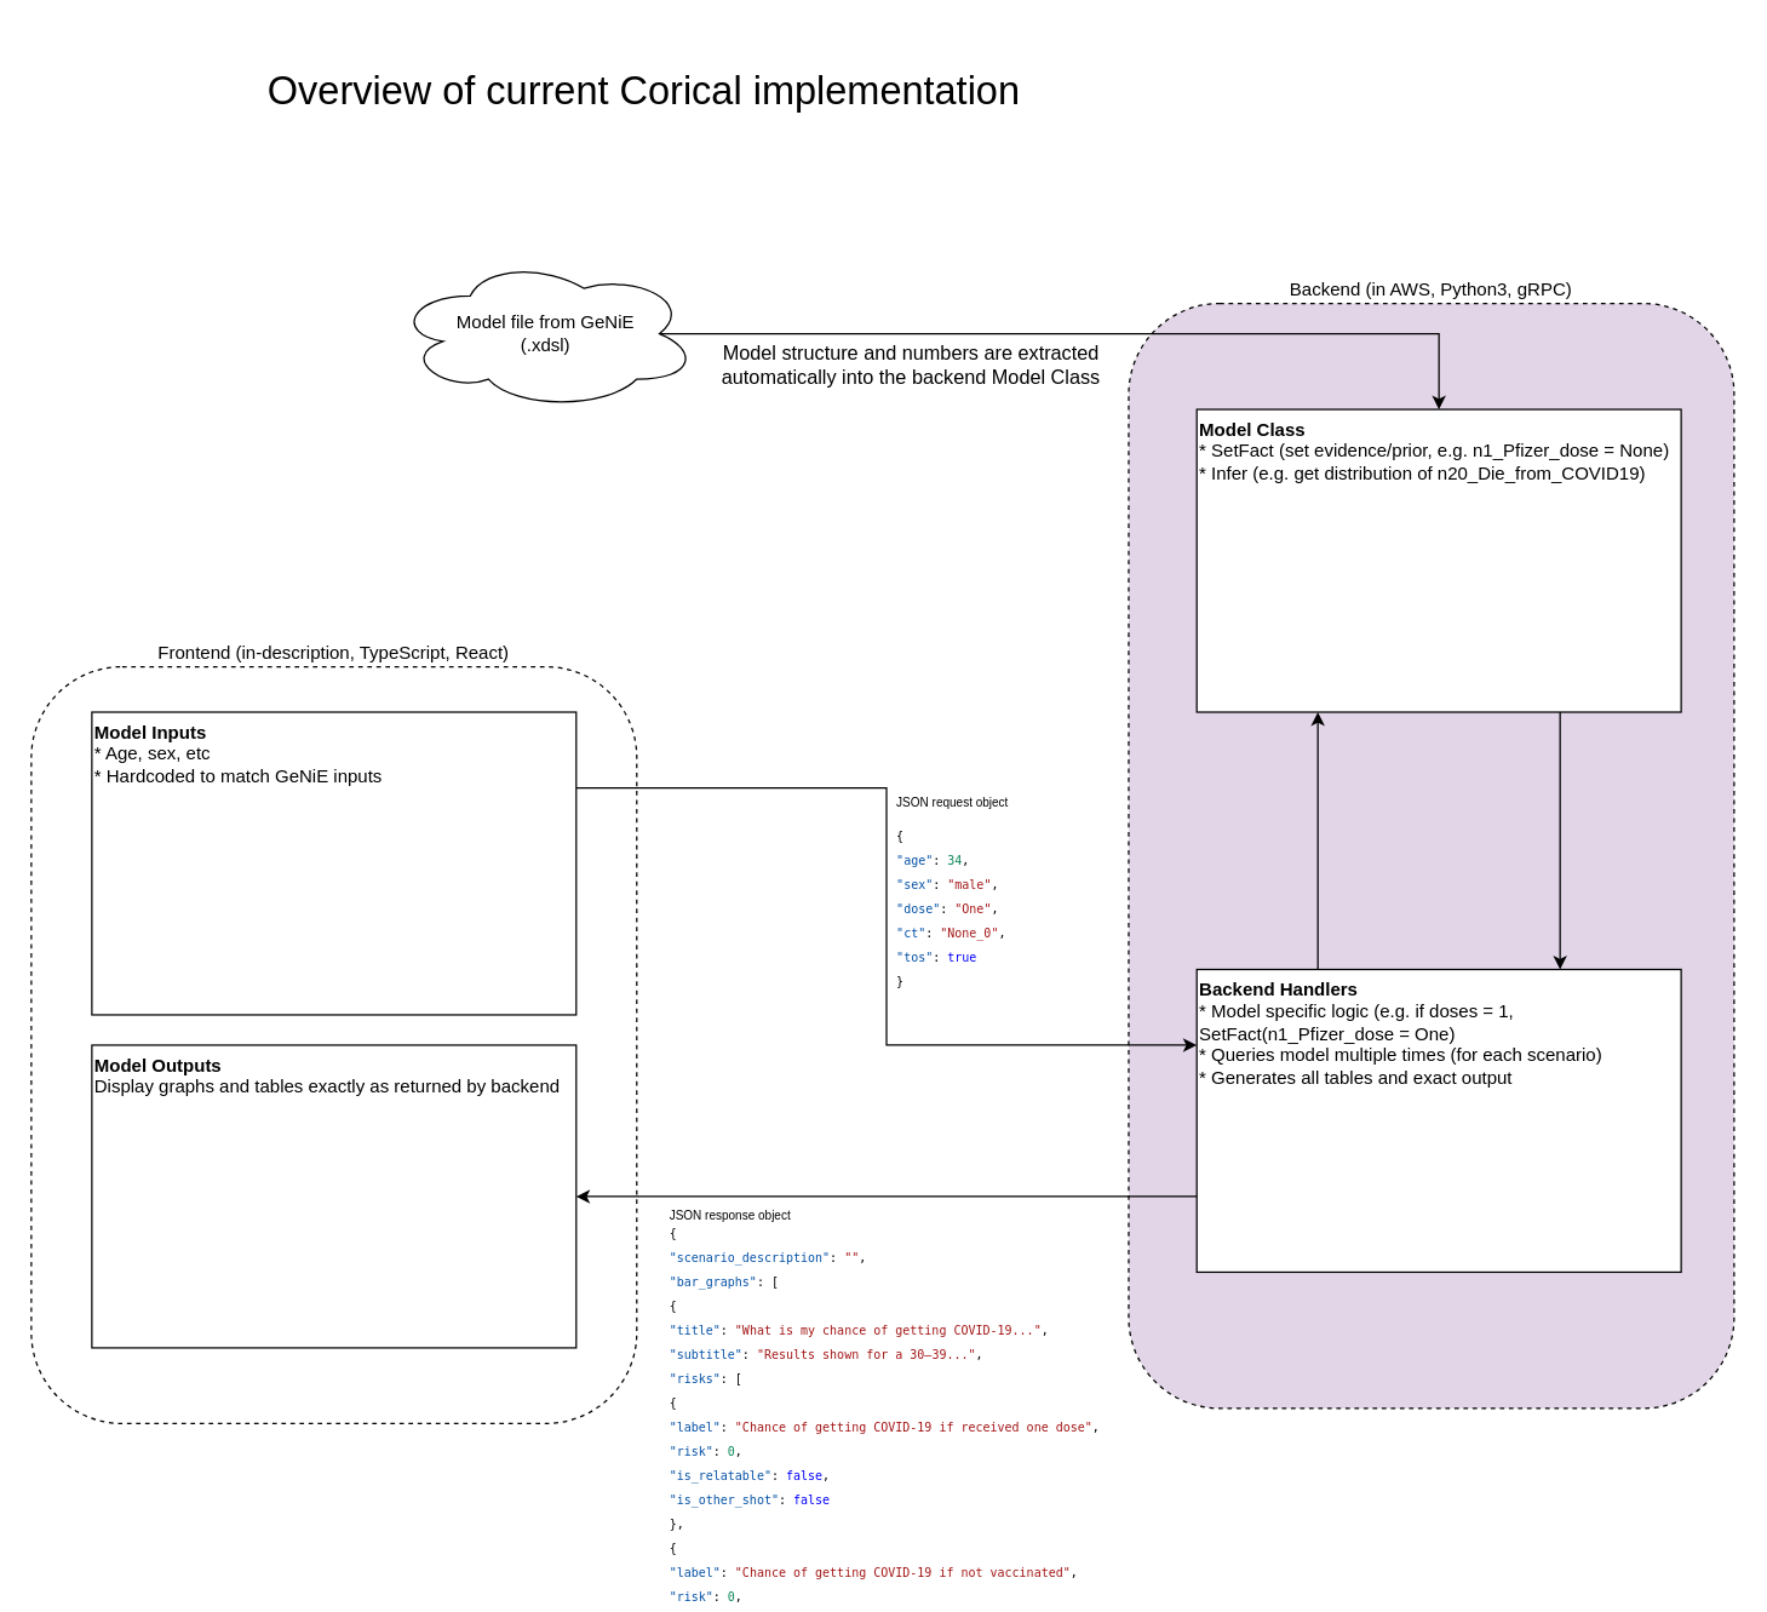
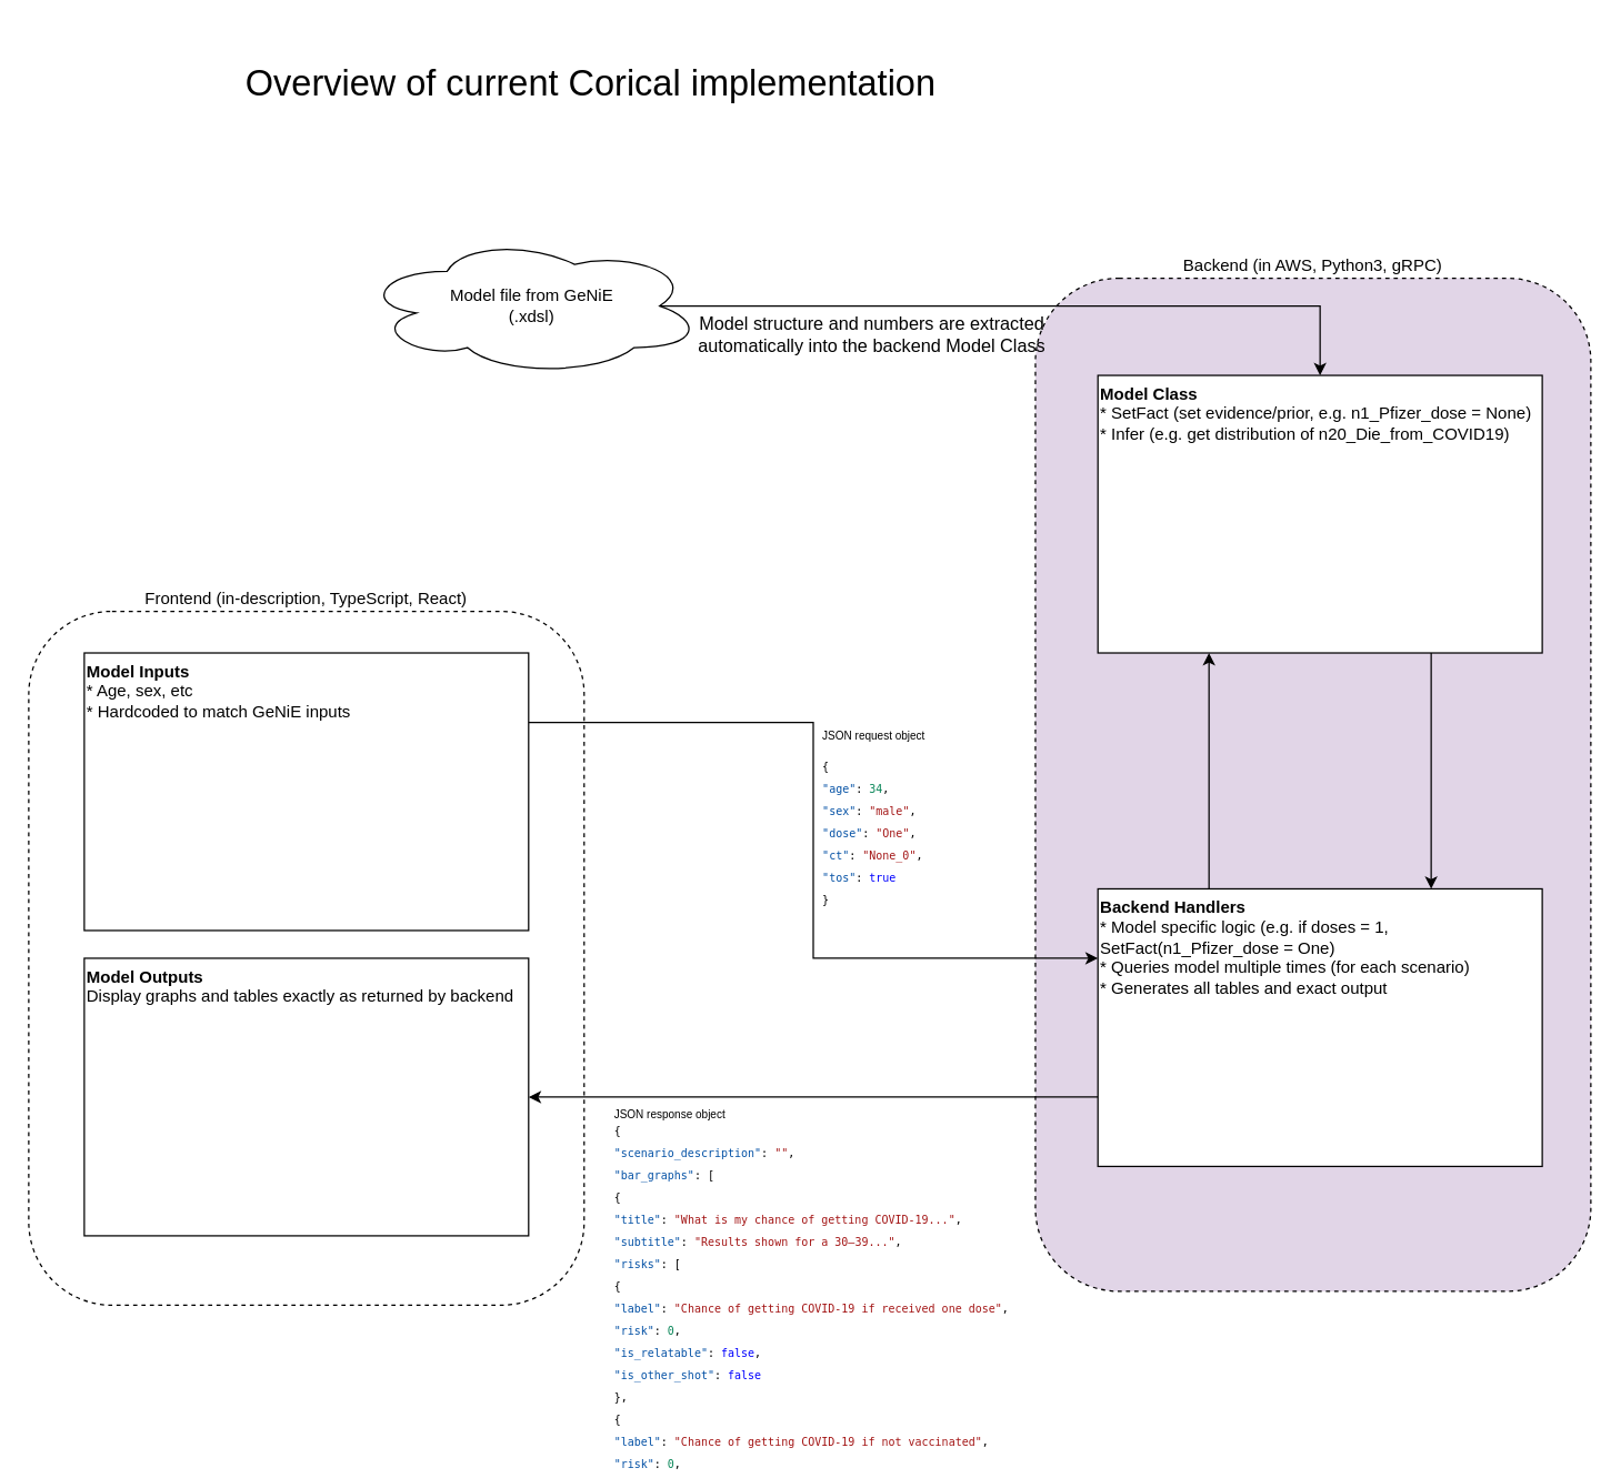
- <mxCell id="15" value="&lt;div&gt;Model file from GeNiE&lt;/div&gt;&lt;div&gt;(.xdsl)&lt;br&gt;&lt;/div&gt;" style="ellipse;shape=cloud;whiteSpace=wrap;html=1;" vertex="1" parent="1"><mxGeometry x="260" y="170" width="200" height="100" as="geometry" /></mxCell>
+ <mxCell id="15" value="&lt;div&gt;Model file from GeNiE&lt;/div&gt;&lt;div&gt;(.xdsl)&lt;br&gt;&lt;/div&gt;" style="ellipse;shape=cloud;whiteSpace=wrap;html=1;" vertex="1" parent="1"><mxGeometry x="260" y="170" width="245" height="100" as="geometry" /></mxCell>
